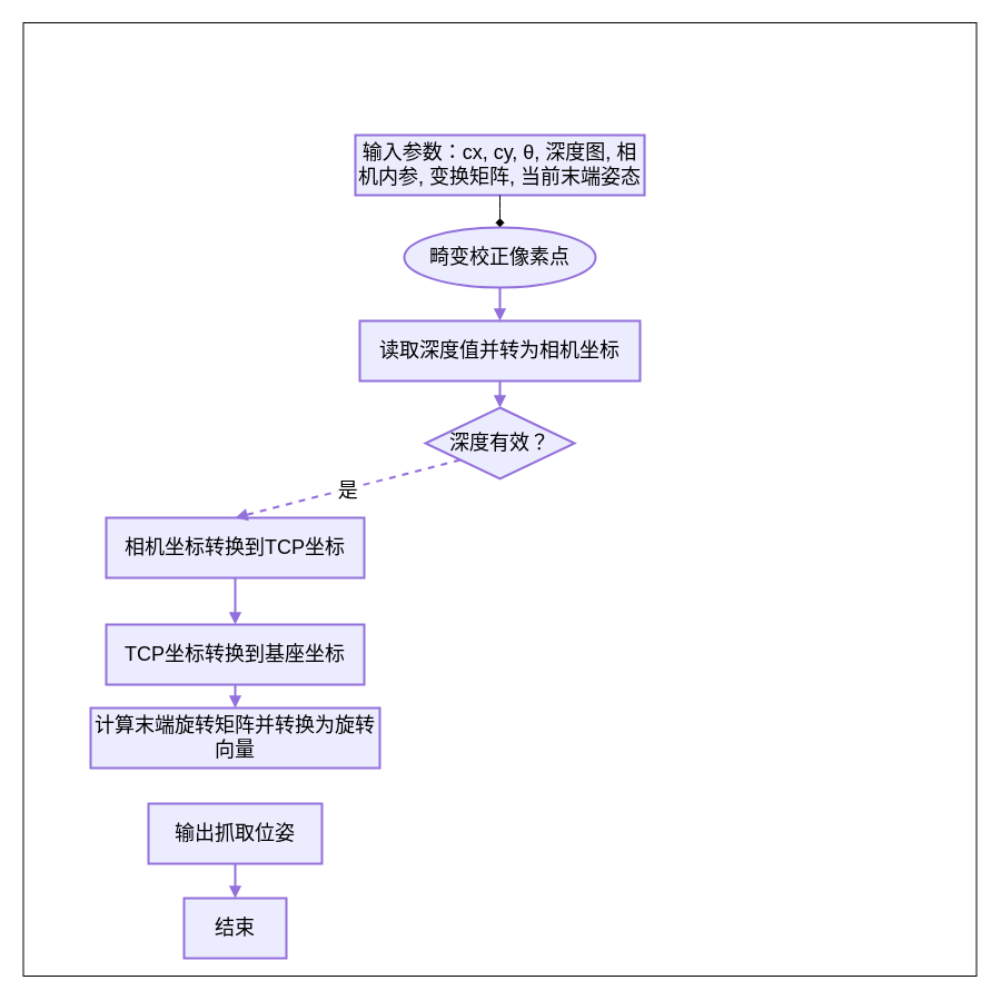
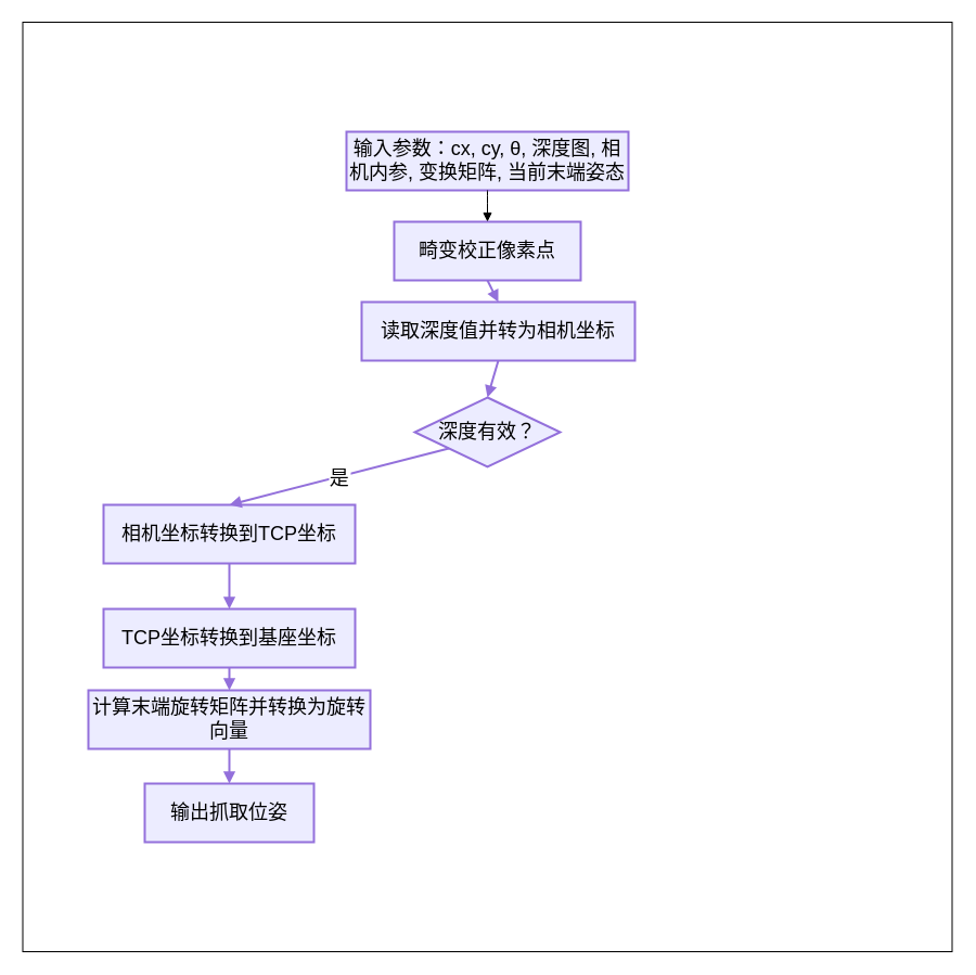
- <mxCell id="12" value="" style="curved=1;startArrow=none;endArrow=diamond;exitX=0.5;exitY=1;entryX=0.5;entryY=0;rounded=0;fontSize=18;" parent="1" source="3" target="4" edge="1"><mxGeometry relative="1" as="geometry"><Array as="points" /></mxGeometry></mxCell>
+ <mxCell id="12" value="" style="curved=1;startArrow=none;endArrow=block;exitX=0.5;exitY=1;entryX=0.5;entryY=0;rounded=0;fontSize=18;" parent="1" source="3" target="4" edge="1"><mxGeometry relative="1" as="geometry"><Array as="points" /></mxGeometry></mxCell>
- <mxCell id="4" value="畸变校正像素点" style="ellipse;whiteSpace=wrap;strokeWidth=2;strokeColor=light-dark(#9370db, #ededed);align=center;verticalAlign=middle;fontFamily=Helvetica;fontSize=18;fontColor=default;fillColor=light-dark(#ececff, #392f3f);" parent="1" vertex="1"><mxGeometry x="363" y="204" width="172" height="54" as="geometry" /></mxCell>
+ <mxCell id="4" value="畸变校正像素点" style="whiteSpace=wrap;strokeWidth=2;strokeColor=light-dark(#9370db, #ededed);align=center;verticalAlign=middle;fontFamily=Helvetica;fontSize=18;fontColor=default;fillColor=light-dark(#ececff, #392f3f);" parent="1" vertex="1"><mxGeometry x="363" y="204" width="172" height="54" as="geometry" /></mxCell>
- <mxCell id="5" value="读取深度值并转为相机坐标" style="whiteSpace=wrap;strokeWidth=2;strokeColor=light-dark(#9370db, #ededed);align=center;verticalAlign=middle;fontFamily=Helvetica;fontSize=18;fontColor=default;fillColor=light-dark(#ececff, #392f3f);" parent="1" vertex="1"><mxGeometry x="323" y="288" width="252" height="54" as="geometry" /></mxCell>
+ <mxCell id="5" value="读取深度值并转为相机坐标" style="whiteSpace=wrap;strokeWidth=2;strokeColor=light-dark(#9370db, #ededed);align=center;verticalAlign=middle;fontFamily=Helvetica;fontSize=18;fontColor=default;fillColor=light-dark(#ececff, #392f3f);" parent="1" vertex="1"><mxGeometry x="333" y="278" width="252" height="54" as="geometry" /></mxCell>
- <mxCell id="15" value="是" style="startArrow=none;endArrow=block;exitX=0;exitY=0.94;entryX=0.5;entryY=0;rounded=0;strokeColor=light-dark(#9370db, #ededed);strokeWidth=2;align=center;verticalAlign=middle;fontFamily=Helvetica;fontSize=18;fontColor=default;fillColor=light-dark(#ececff, #392f3f);dashed=1;" parent="1" source="6" target="7" edge="1"><mxGeometry relative="1" as="geometry" /></mxCell>
+ <mxCell id="15" value="是" style="startArrow=none;endArrow=block;exitX=0;exitY=0.94;entryX=0.5;entryY=0;rounded=0;strokeColor=light-dark(#9370db, #ededed);strokeWidth=2;align=center;verticalAlign=middle;fontFamily=Helvetica;fontSize=18;fontColor=default;fillColor=light-dark(#ececff, #392f3f);" parent="1" source="6" target="7" edge="1"><mxGeometry relative="1" as="geometry" /></mxCell>
+ <mxCell id="18" value="" style="curved=1;startArrow=none;endArrow=block;exitX=0.5;exitY=1;entryX=0.5;entryY=0;rounded=0;strokeColor=light-dark(#9370db, #ededed);strokeWidth=2;align=center;verticalAlign=middle;fontFamily=Helvetica;fontSize=18;fontColor=default;fillColor=light-dark(#ececff, #392f3f);" parent="1" source="9" target="10" edge="1"><mxGeometry relative="1" as="geometry"><Array as="points" /></mxGeometry></mxCell>
- <mxCell id="19" value="" style="curved=1;startArrow=none;endArrow=block;exitX=0.5;exitY=1;entryX=0.5;entryY=0;rounded=0;strokeColor=light-dark(#9370db, #ededed);strokeWidth=2;align=center;verticalAlign=middle;fontFamily=Helvetica;fontSize=18;fontColor=default;fillColor=light-dark(#ececff, #392f3f);" parent="1" source="10" target="11" edge="1"><mxGeometry relative="1" as="geometry"><Array as="points" /></mxGeometry></mxCell>
- <mxCell id="11" value="结束" style="whiteSpace=wrap;strokeWidth=2;strokeColor=light-dark(#9370db, #ededed);align=center;verticalAlign=middle;fontFamily=Helvetica;fontSize=18;fontColor=default;fillColor=light-dark(#ececff, #392f3f);" parent="1" vertex="1"><mxGeometry x="165" y="807" width="92" height="54" as="geometry" /></mxCell>
